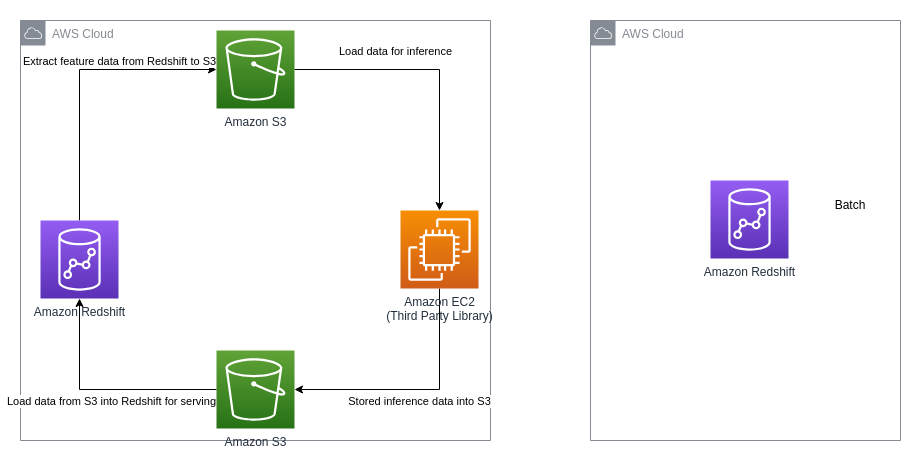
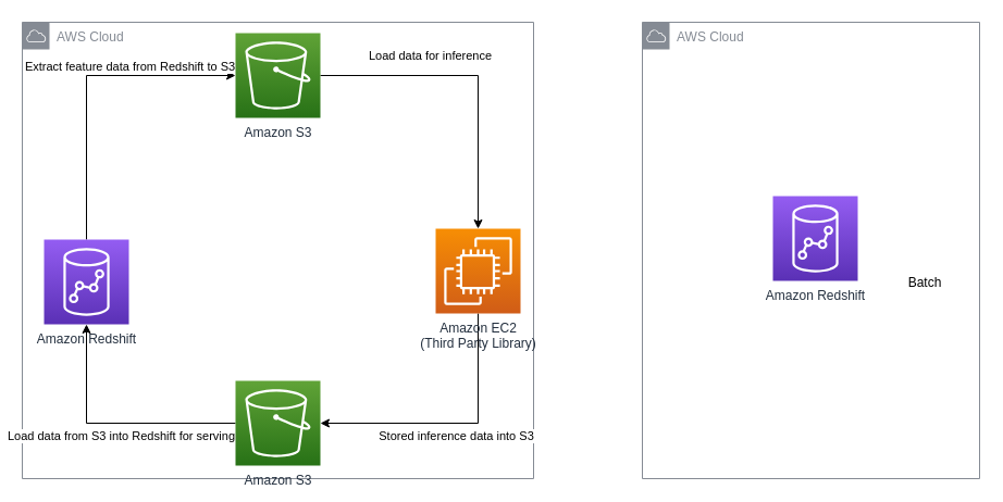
- <mxCell id="17" value="Batch" style="text;html=1;strokeColor=none;fillColor=none;align=center;verticalAlign=middle;whiteSpace=wrap;rounded=0;" vertex="1" parent="1"><mxGeometry x="820" y="190" width="60" height="30" as="geometry" /></mxCell>
+ <mxCell id="17" value="Batch" style="text;html=1;strokeColor=none;fillColor=none;align=center;verticalAlign=middle;whiteSpace=wrap;rounded=0;" vertex="1" parent="1"><mxGeometry x="820" y="245" width="60" height="30" as="geometry" /></mxCell>
